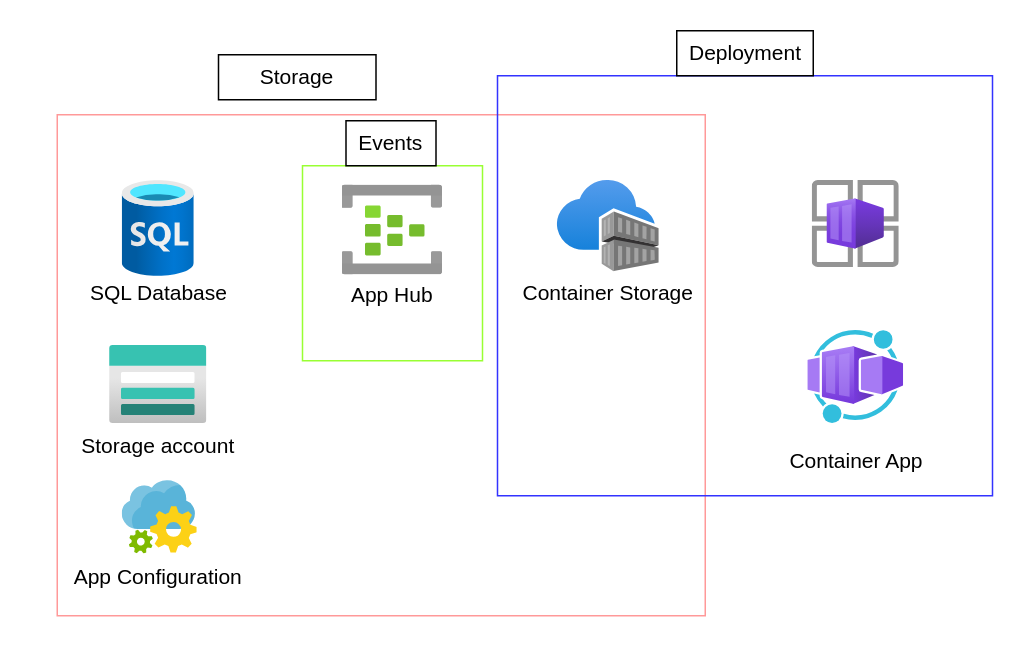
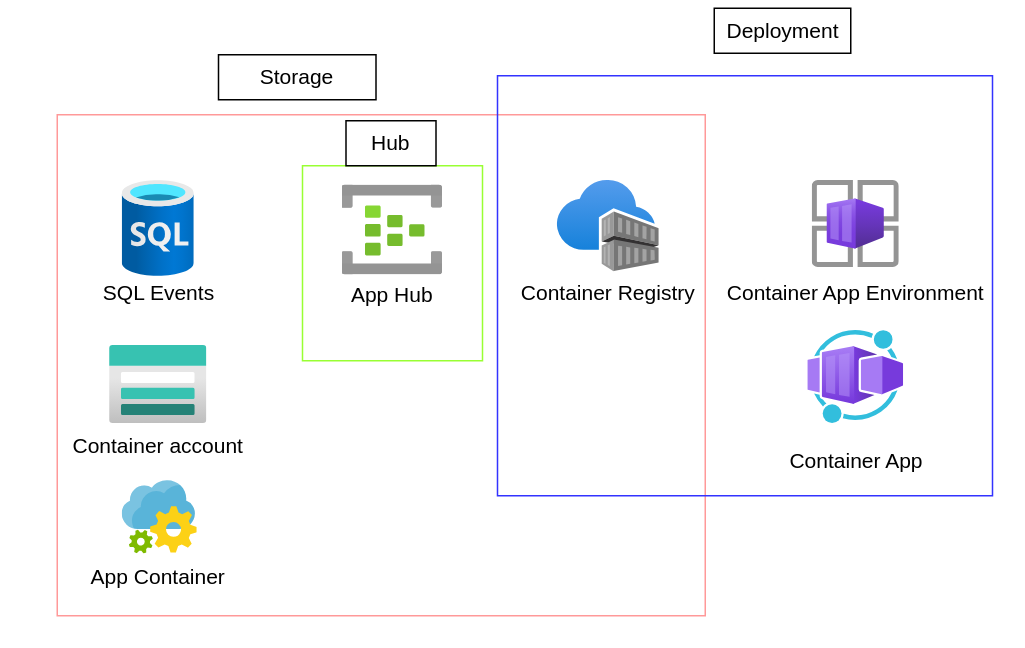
- <mxCell id="21" value="&lt;font style=&quot;font-size: 14px;&quot;&gt;Deployment&lt;/font&gt;" style="text;html=1;strokeColor=default;fillColor=none;align=center;verticalAlign=middle;whiteSpace=wrap;rounded=0;" vertex="1" parent="1"><mxGeometry x="450.5" y="20" width="91" height="30" as="geometry" /></mxCell>
+ <mxCell id="21" value="&lt;font style=&quot;font-size: 14px;&quot;&gt;Deployment&lt;/font&gt;" style="text;html=1;strokeColor=default;fillColor=none;align=center;verticalAlign=middle;whiteSpace=wrap;rounded=0;" vertex="1" parent="1"><mxGeometry x="475.5" y="5" width="91" height="30" as="geometry" /></mxCell>
- <mxCell id="20" value="&lt;font style=&quot;font-size: 14px;&quot;&gt;Events&lt;/font&gt;" style="text;html=1;strokeColor=default;fillColor=none;align=center;verticalAlign=middle;whiteSpace=wrap;rounded=0;" vertex="1" parent="1"><mxGeometry x="230" y="80" width="60" height="30" as="geometry" /></mxCell>
+ <mxCell id="20" value="&lt;font style=&quot;font-size: 14px;&quot;&gt;Hub&lt;/font&gt;" style="text;html=1;strokeColor=default;fillColor=none;align=center;verticalAlign=middle;whiteSpace=wrap;rounded=0;" vertex="1" parent="1"><mxGeometry x="230" y="80" width="60" height="30" as="geometry" /></mxCell>
- <mxCell id="4" value="&lt;font style=&quot;font-size: 14px;&quot;&gt;SQL Database&lt;/font&gt;" style="text;html=1;strokeColor=none;fillColor=none;align=center;verticalAlign=middle;whiteSpace=wrap;rounded=0;" vertex="1" parent="1"><mxGeometry x="51.5" y="180" width="107" height="30" as="geometry" /></mxCell>
+ <mxCell id="4" value="&lt;font style=&quot;font-size: 14px;&quot;&gt;SQL Events&lt;/font&gt;" style="text;html=1;strokeColor=none;fillColor=none;align=center;verticalAlign=middle;whiteSpace=wrap;rounded=0;" vertex="1" parent="1"><mxGeometry x="51.5" y="180" width="107" height="30" as="geometry" /></mxCell>
- <mxCell id="11" value="&lt;font style=&quot;font-size: 14px;&quot;&gt;Container Storage&lt;/font&gt;" style="text;html=1;strokeColor=none;fillColor=none;align=center;verticalAlign=middle;whiteSpace=wrap;rounded=0;" vertex="1" parent="1"><mxGeometry x="340" y="180" width="130" height="30" as="geometry" /></mxCell>
+ <mxCell id="11" value="&lt;font style=&quot;font-size: 14px;&quot;&gt;Container Registry&lt;/font&gt;" style="text;html=1;strokeColor=none;fillColor=none;align=center;verticalAlign=middle;whiteSpace=wrap;rounded=0;" vertex="1" parent="1"><mxGeometry x="340" y="180" width="130" height="30" as="geometry" /></mxCell>
+ <mxCell id="14" value="&lt;font style=&quot;font-size: 14px;&quot;&gt;Container App Environment&lt;/font&gt;" style="text;html=1;strokeColor=none;fillColor=none;align=center;verticalAlign=middle;whiteSpace=wrap;rounded=0;" vertex="1" parent="1"><mxGeometry x="480" y="180" width="180" height="30" as="geometry" /></mxCell>
- <mxCell id="5" value="&lt;font style=&quot;font-size: 14px;&quot;&gt;Storage account&lt;/font&gt;" style="text;html=1;strokeColor=none;fillColor=none;align=center;verticalAlign=middle;whiteSpace=wrap;rounded=0;" vertex="1" parent="1"><mxGeometry x="25" y="282" width="160" height="30" as="geometry" /></mxCell>
+ <mxCell id="5" value="&lt;font style=&quot;font-size: 14px;&quot;&gt;Container account&lt;/font&gt;" style="text;html=1;strokeColor=none;fillColor=none;align=center;verticalAlign=middle;whiteSpace=wrap;rounded=0;" vertex="1" parent="1"><mxGeometry x="25" y="282" width="160" height="30" as="geometry" /></mxCell>
- <mxCell id="7" value="&lt;font style=&quot;font-size: 14px;&quot;&gt;App Configuration&lt;/font&gt;" style="text;html=1;strokeColor=none;fillColor=none;align=center;verticalAlign=middle;whiteSpace=wrap;rounded=0;" vertex="1" parent="1"><mxGeometry x="20" y="369" width="170" height="30" as="geometry" /></mxCell>
+ <mxCell id="7" value="&lt;font style=&quot;font-size: 14px;&quot;&gt;App Container&lt;/font&gt;" style="text;html=1;strokeColor=none;fillColor=none;align=center;verticalAlign=middle;whiteSpace=wrap;rounded=0;" vertex="1" parent="1"><mxGeometry x="20" y="369" width="170" height="30" as="geometry" /></mxCell>
